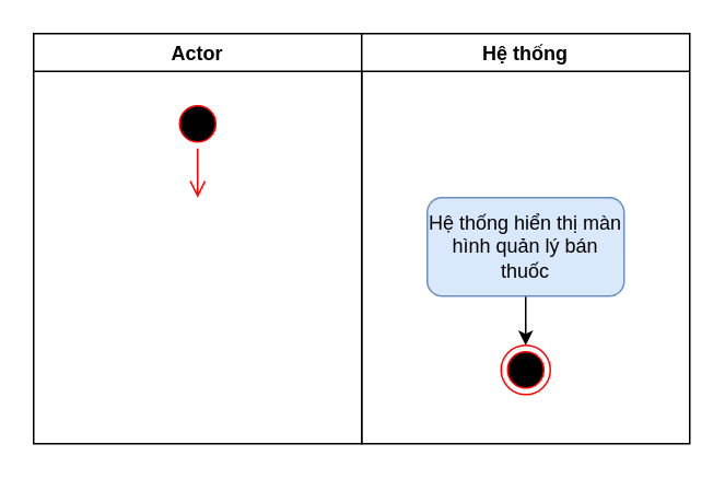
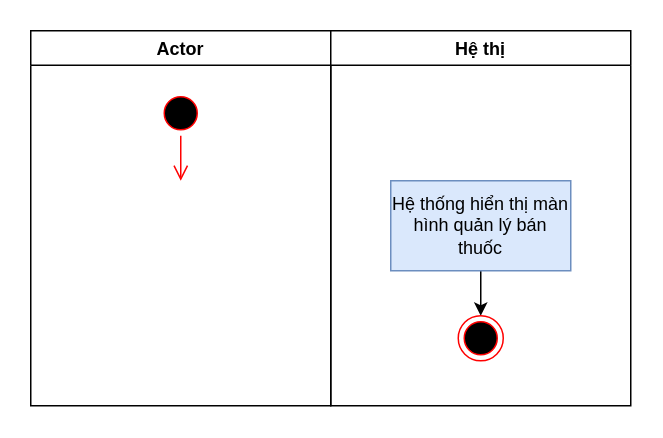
- <mxCell id="5" value="Hệ thống" style="swimlane;startSize=23;" vertex="1" parent="1"><mxGeometry x="220" y="20" width="200" height="250" as="geometry" /></mxCell>
+ <mxCell id="5" value="Hệ thị" style="swimlane;startSize=23;" vertex="1" parent="1"><mxGeometry x="220" y="20" width="200" height="250" as="geometry" /></mxCell>
- <mxCell id="7" value="Hệ thống hiển thị màn hình quản lý bán thuốc" style="rounded=1;whiteSpace=wrap;html=1;fillColor=#dae8fc;strokeColor=#6c8ebf;" vertex="1" parent="5"><mxGeometry x="40" y="100" width="120" height="60" as="geometry" /></mxCell>
+ <mxCell id="7" value="Hệ thống hiển thị màn hình quản lý bán thuốc" style="whiteSpace=wrap;html=1;fillColor=#dae8fc;strokeColor=#6c8ebf;rounded=0;" vertex="1" parent="5"><mxGeometry x="40" y="100" width="120" height="60" as="geometry" /></mxCell>
